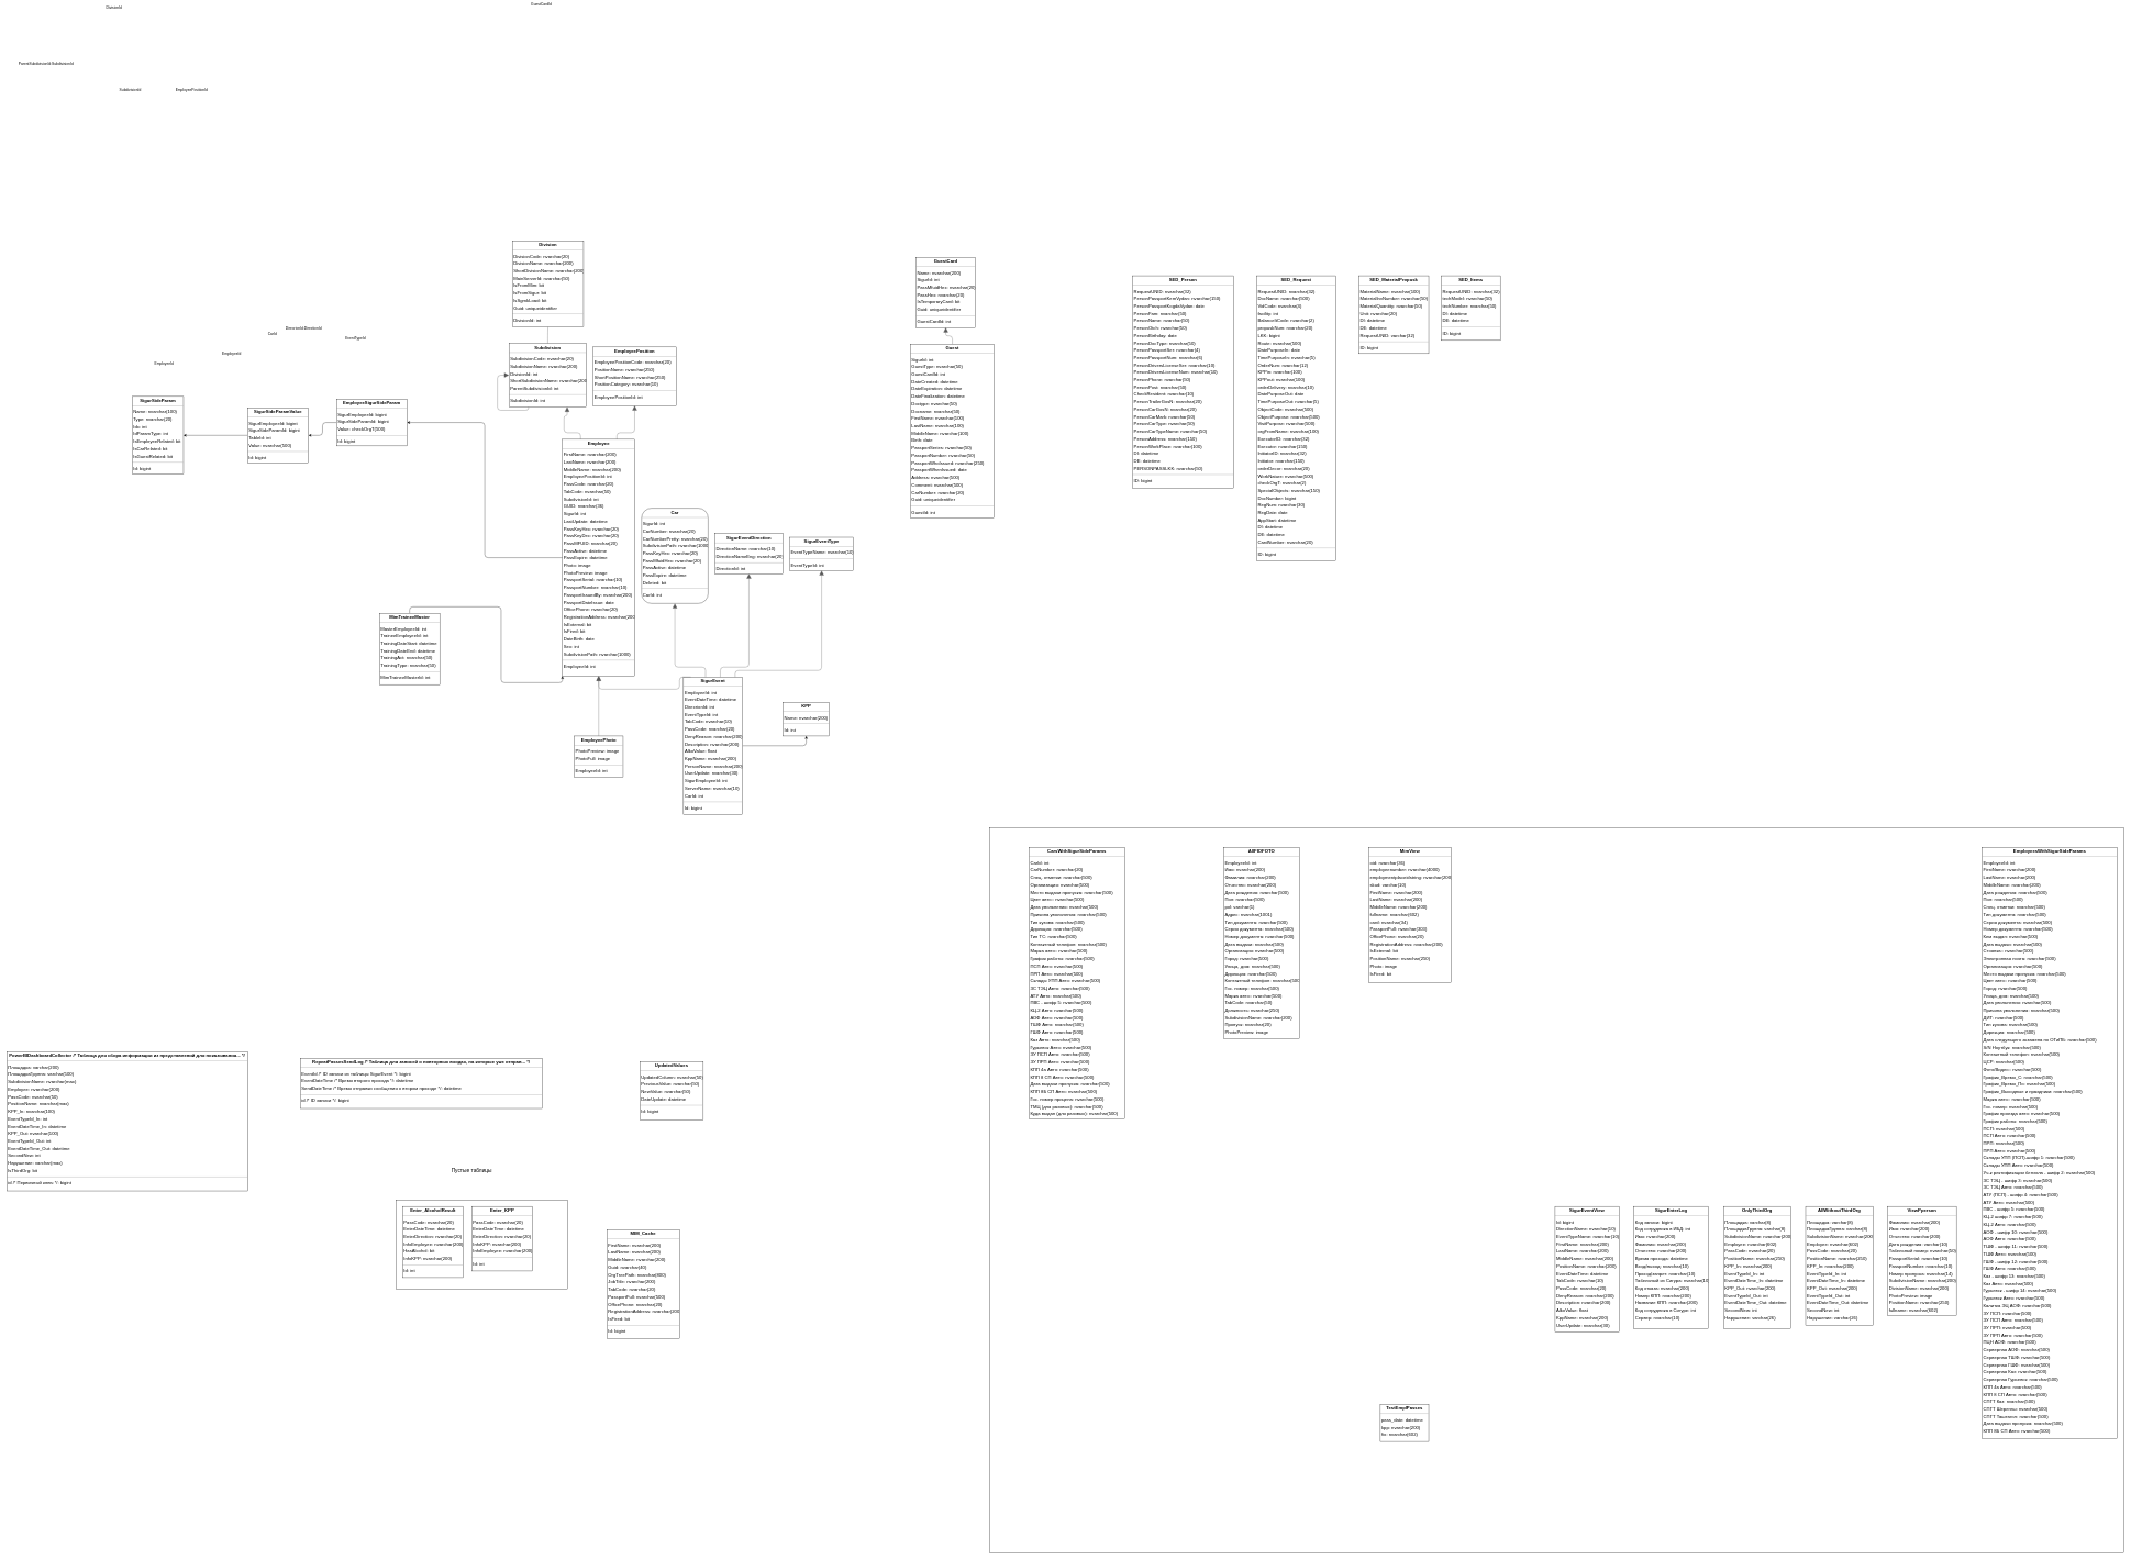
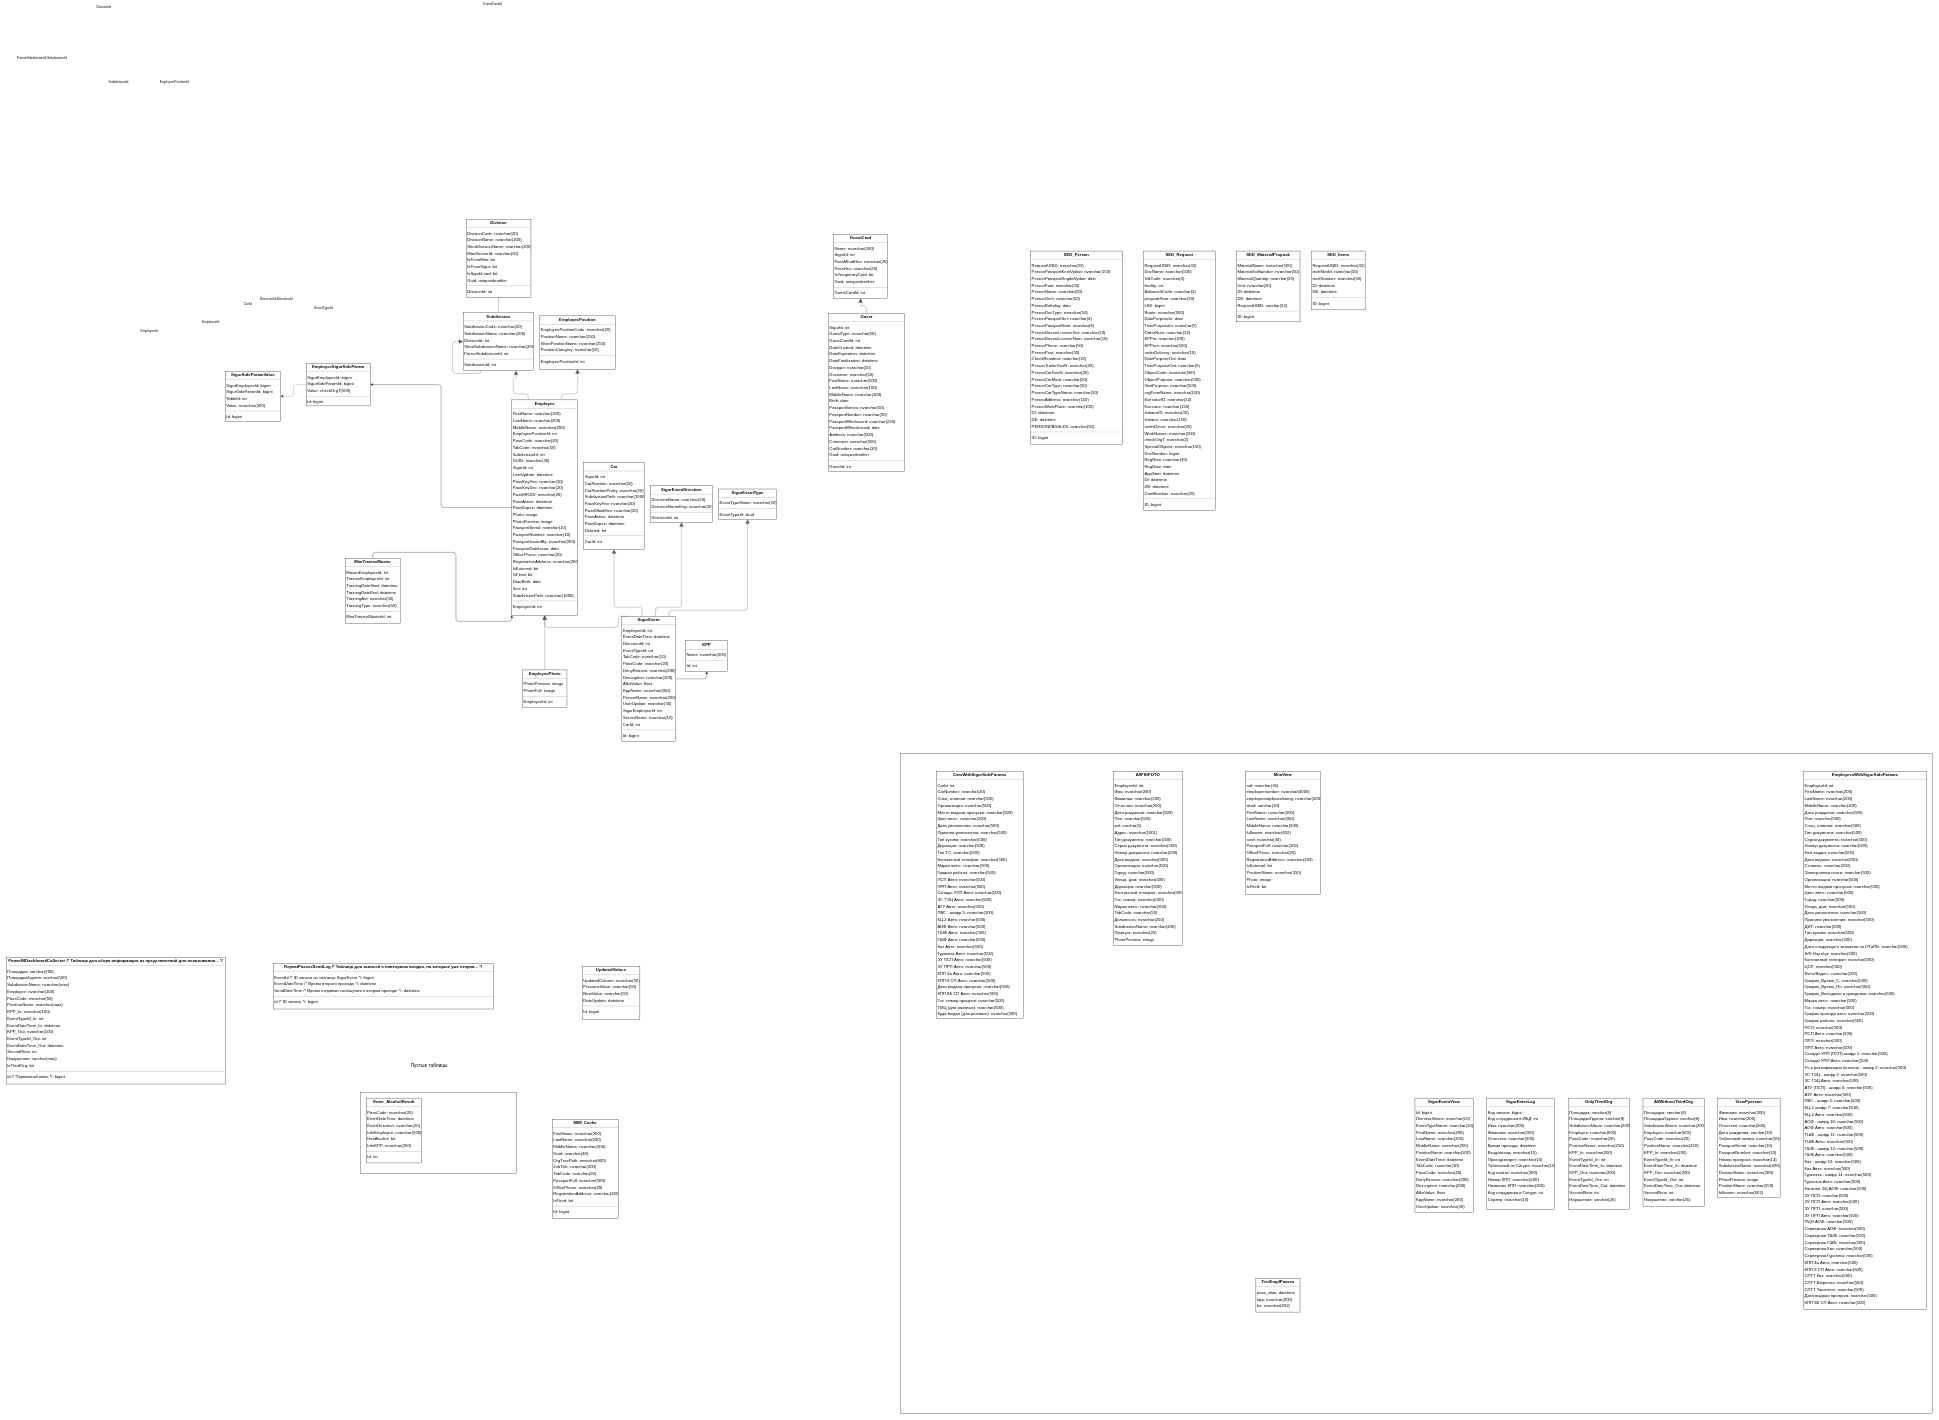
- <mxCell id="13" style="edgeStyle=orthogonalEdgeStyle;rounded=1;orthogonalLoop=1;jettySize=auto;html=1;exitX=0;exitY=0.5;exitDx=0;exitDy=0;entryX=1;entryY=0.5;entryDx=0;entryDy=0;" parent="1" source="14" target="40" edge="1"><mxGeometry relative="1" as="geometry" /></mxCell>
+ <mxCell id="13" style="edgeStyle=orthogonalEdgeStyle;rounded=1;orthogonalLoop=1;jettySize=auto;html=1;exitX=0;exitY=0.5;exitDx=0;exitDy=0;entryX=1;entryY=0.5;entryDx=0;entryDy=0;dashed=1;" parent="1" source="14" target="40" edge="1"><mxGeometry relative="1" as="geometry" /></mxCell>
- <mxCell id="38" value="&lt;p style=&quot;margin:0px;margin-top:4px;text-align:center;&quot;&gt;&lt;b&gt;SigurSideParam&lt;/b&gt;&lt;/p&gt;&lt;hr size=&quot;1&quot;/&gt;&lt;p style=&quot;margin:0 0 0 4px;line-height:1.6;&quot;&gt; Name: nvarchar(100)&lt;br/&gt; Type: nvarchar(20)&lt;br/&gt; Idx: int&lt;br/&gt; IdParamType: int&lt;br/&gt; IsEmployeeRelated: bit&lt;br/&gt; IsCarRelated: bit&lt;br/&gt; IsGuestRelated: bit&lt;/p&gt;&lt;hr size=&quot;1&quot;/&gt;&lt;p style=&quot;margin:0 0 0 4px;line-height:1.6;&quot;&gt; Id: bigint&lt;/p&gt;" style="verticalAlign=top;align=left;overflow=fill;fontSize=14;fontFamily=Helvetica;html=1;rounded=0;shadow=0;comic=0;labelBackgroundColor=none;strokeWidth=1;" parent="1" vertex="1"><mxGeometry x="400" y="492" width="156" height="236" as="geometry" /></mxCell>
- <mxCell id="39" style="edgeStyle=orthogonalEdgeStyle;rounded=1;orthogonalLoop=1;jettySize=auto;html=1;exitX=0;exitY=0.5;exitDx=0;exitDy=0;entryX=1;entryY=0.5;entryDx=0;entryDy=0;" parent="1" source="40" target="38" edge="1"><mxGeometry relative="1" as="geometry" /></mxCell>
- <mxCell id="36" value="&lt;p style=&quot;margin:0px;margin-top:4px;text-align:center;&quot;&gt;&lt;b&gt;SigurEventType&lt;/b&gt;&lt;/p&gt;&lt;hr size=&quot;1&quot;/&gt;&lt;p style=&quot;margin:0 0 0 4px;line-height:1.6;&quot;&gt; EventTypeName: nvarchar(10)&lt;/p&gt;&lt;hr size=&quot;1&quot;/&gt;&lt;p style=&quot;margin:0 0 0 4px;line-height:1.6;&quot;&gt; EventTypeId: int&lt;/p&gt;" style="verticalAlign=top;align=left;overflow=fill;fontSize=14;fontFamily=Helvetica;html=1;rounded=0;shadow=0;comic=0;labelBackgroundColor=none;strokeWidth=1;" parent="1" vertex="1"><mxGeometry x="2394" y="919" width="194" height="101" as="geometry" /></mxCell>
+ <mxCell id="36" value="&lt;p style=&quot;margin:0px;margin-top:4px;text-align:center;&quot;&gt;&lt;b&gt;SigurEventType&lt;/b&gt;&lt;/p&gt;&lt;hr size=&quot;1&quot;/&gt;&lt;p style=&quot;margin:0 0 0 4px;line-height:1.6;&quot;&gt; EventTypeName: nvarchar(10)&lt;/p&gt;&lt;hr size=&quot;1&quot;/&gt;&lt;p style=&quot;margin:0 0 0 4px;line-height:1.6;&quot;&gt; EventTypeId: skud&lt;/p&gt;" style="verticalAlign=top;align=left;overflow=fill;fontSize=14;fontFamily=Helvetica;html=1;rounded=0;shadow=0;comic=0;labelBackgroundColor=none;strokeWidth=1;" parent="1" vertex="1"><mxGeometry x="2394" y="919" width="194" height="101" as="geometry" /></mxCell>
- <mxCell id="6" value="&lt;p style=&quot;margin:0px;margin-top:4px;text-align:center;&quot;&gt;&lt;b&gt;Car&lt;/b&gt;&lt;/p&gt;&lt;hr size=&quot;1&quot;/&gt;&lt;p style=&quot;margin:0 0 0 4px;line-height:1.6;&quot;&gt; SigurId: int&lt;br/&gt; CarNumber: nvarchar(20)&lt;br/&gt; CarNumberPretty: nvarchar(20)&lt;br/&gt; SubdivisionPath: nvarchar(1000)&lt;br/&gt; PassKeyHex: nvarchar(20)&lt;br/&gt; PassMfuidHex: nvarchar(20)&lt;br/&gt; PassActive: datetime&lt;br/&gt; PassExpire: datetime&lt;br/&gt; Deleted: bit&lt;/p&gt;&lt;hr size=&quot;1&quot;/&gt;&lt;p style=&quot;margin:0 0 0 4px;line-height:1.6;&quot;&gt; CarId: int&lt;/p&gt;" style="verticalAlign=top;align=left;overflow=fill;fontSize=14;fontFamily=Helvetica;html=1;shadow=0;comic=0;labelBackgroundColor=none;strokeWidth=1;rounded=1;" parent="1" vertex="1"><mxGeometry x="1945" y="831" width="202" height="289" as="geometry" /></mxCell>
+ <mxCell id="6" value="&lt;p style=&quot;margin:0px;margin-top:4px;text-align:center;&quot;&gt;&lt;b&gt;Car&lt;/b&gt;&lt;/p&gt;&lt;hr size=&quot;1&quot;/&gt;&lt;p style=&quot;margin:0 0 0 4px;line-height:1.6;&quot;&gt; SigurId: int&lt;br/&gt; CarNumber: nvarchar(20)&lt;br/&gt; CarNumberPretty: nvarchar(20)&lt;br/&gt; SubdivisionPath: nvarchar(1000)&lt;br/&gt; PassKeyHex: nvarchar(20)&lt;br/&gt; PassMfuidHex: nvarchar(20)&lt;br/&gt; PassActive: datetime&lt;br/&gt; PassExpire: datetime&lt;br/&gt; Deleted: bit&lt;/p&gt;&lt;hr size=&quot;1&quot;/&gt;&lt;p style=&quot;margin:0 0 0 4px;line-height:1.6;&quot;&gt; CarId: int&lt;/p&gt;" style="verticalAlign=top;align=left;overflow=fill;fontSize=14;fontFamily=Helvetica;html=1;rounded=0;shadow=0;comic=0;labelBackgroundColor=none;strokeWidth=1;" parent="1" vertex="1"><mxGeometry x="1945" y="831" width="202" height="289" as="geometry" /></mxCell>
- <mxCell id="20" value="&lt;p style=&quot;margin:0px;margin-top:4px;text-align:center;&quot;&gt;&lt;b&gt;KPP&lt;/b&gt;&lt;/p&gt;&lt;hr size=&quot;1&quot;/&gt;&lt;p style=&quot;margin:0 0 0 4px;line-height:1.6;&quot;&gt; Name: nvarchar(200)&lt;/p&gt;&lt;hr size=&quot;1&quot;/&gt;&lt;p style=&quot;margin:0 0 0 4px;line-height:1.6;&quot;&gt; Id: int&lt;/p&gt;" style="verticalAlign=top;align=left;overflow=fill;fontSize=14;fontFamily=Helvetica;html=1;rounded=0;shadow=0;comic=0;labelBackgroundColor=none;strokeWidth=1;" parent="1" vertex="1"><mxGeometry x="2374" y="1420" width="141" height="102" as="geometry" /></mxCell>
+ <mxCell id="20" value="&lt;p style=&quot;margin:0px;margin-top:4px;text-align:center;&quot;&gt;&lt;b&gt;KPP&lt;/b&gt;&lt;/p&gt;&lt;hr size=&quot;1&quot;/&gt;&lt;p style=&quot;margin:0 0 0 4px;line-height:1.6;&quot;&gt; Name: nvarchar(200)&lt;/p&gt;&lt;hr size=&quot;1&quot;/&gt;&lt;p style=&quot;margin:0 0 0 4px;line-height:1.6;&quot;&gt; Id: int&lt;/p&gt;" style="verticalAlign=top;align=left;overflow=fill;fontSize=14;fontFamily=Helvetica;html=1;rounded=0;shadow=0;comic=0;labelBackgroundColor=none;strokeWidth=1;" parent="1" vertex="1"><mxGeometry x="2284" y="1425" width="141" height="102" as="geometry" /></mxCell>
- <mxCell id="17" value="&lt;p style=&quot;margin:0px;margin-top:4px;text-align:center;&quot;&gt;&lt;b&gt;Enter_KPP&lt;/b&gt;&lt;/p&gt;&lt;hr size=&quot;1&quot;/&gt;&lt;p style=&quot;margin:0 0 0 4px;line-height:1.6;&quot;&gt; PassCode: nvarchar(20)&lt;br/&gt; EnterDateTime: datetime&lt;br/&gt; EnterDirection: nvarchar(20)&lt;br/&gt; InfoKPP: nvarchar(200)&lt;br/&gt; InfoEmployee: nvarchar(200)&lt;/p&gt;&lt;hr size=&quot;1&quot;/&gt;&lt;p style=&quot;margin:0 0 0 4px;line-height:1.6;&quot;&gt; Id: int&lt;/p&gt;" style="verticalAlign=top;align=left;overflow=fill;fontSize=14;fontFamily=Helvetica;html=1;rounded=0;shadow=0;comic=0;labelBackgroundColor=none;strokeWidth=1;" parent="1" vertex="1"><mxGeometry x="1430" y="2949" width="185" height="196" as="geometry" /></mxCell>
